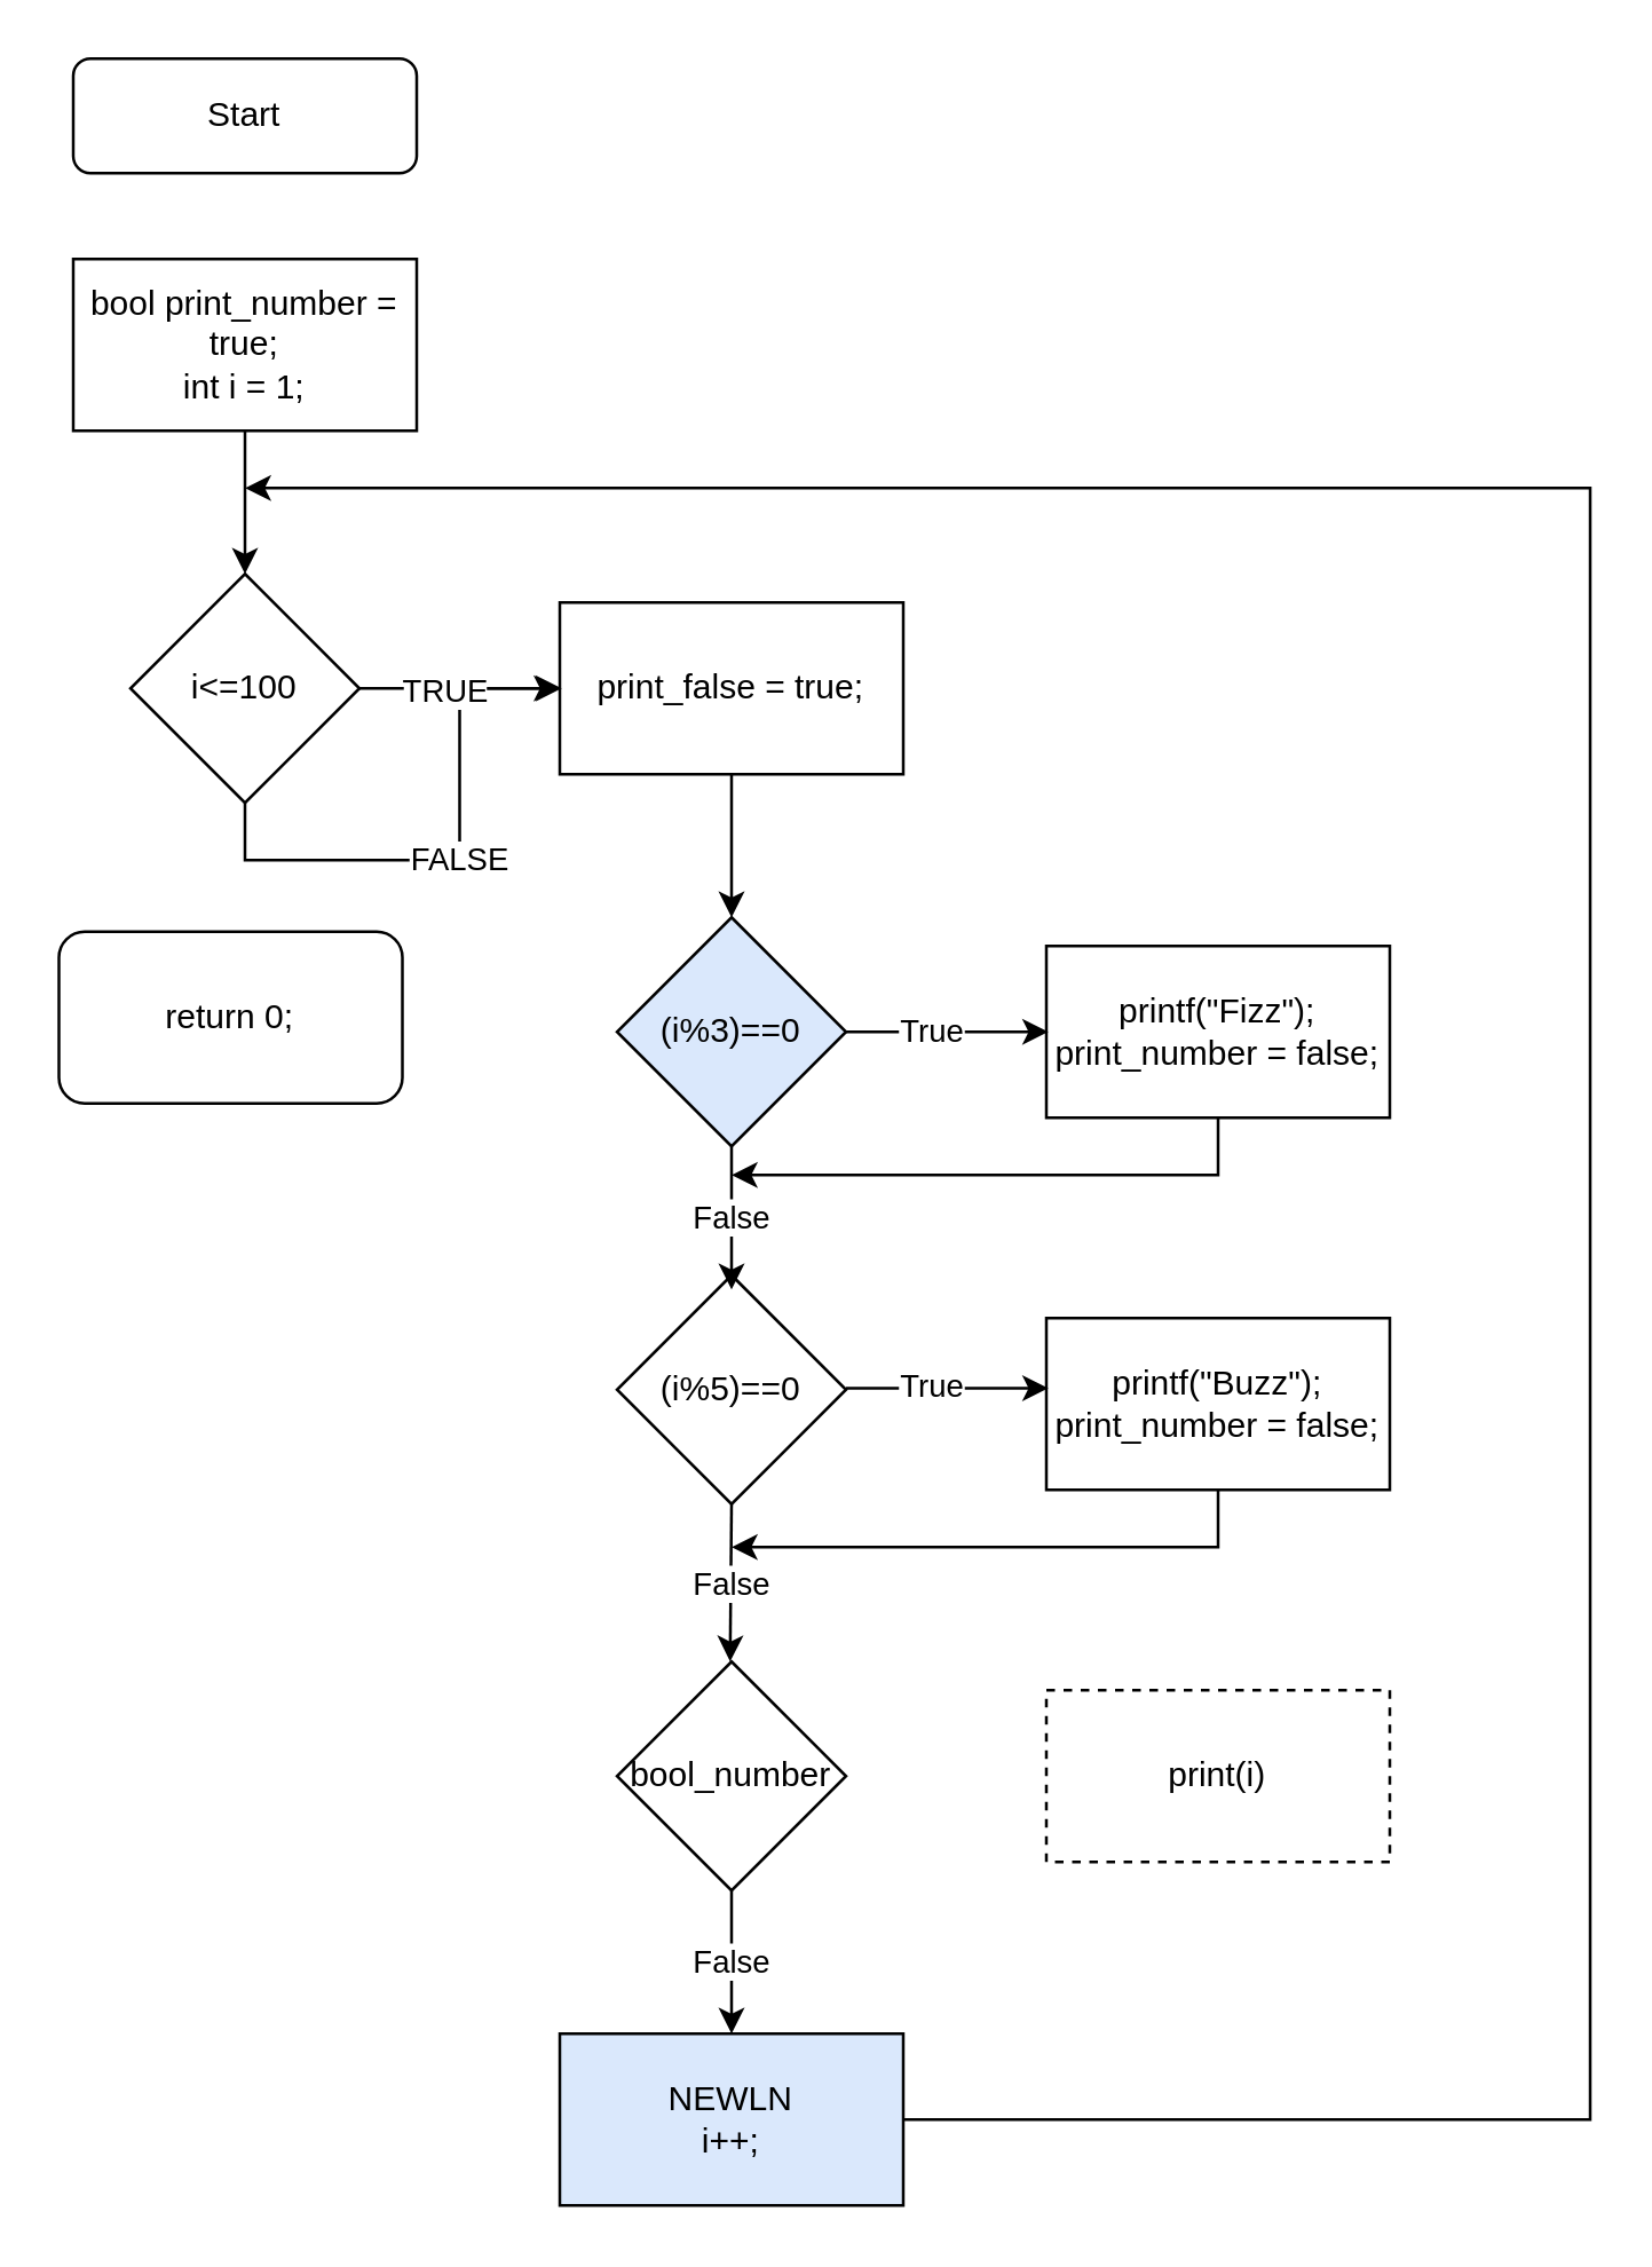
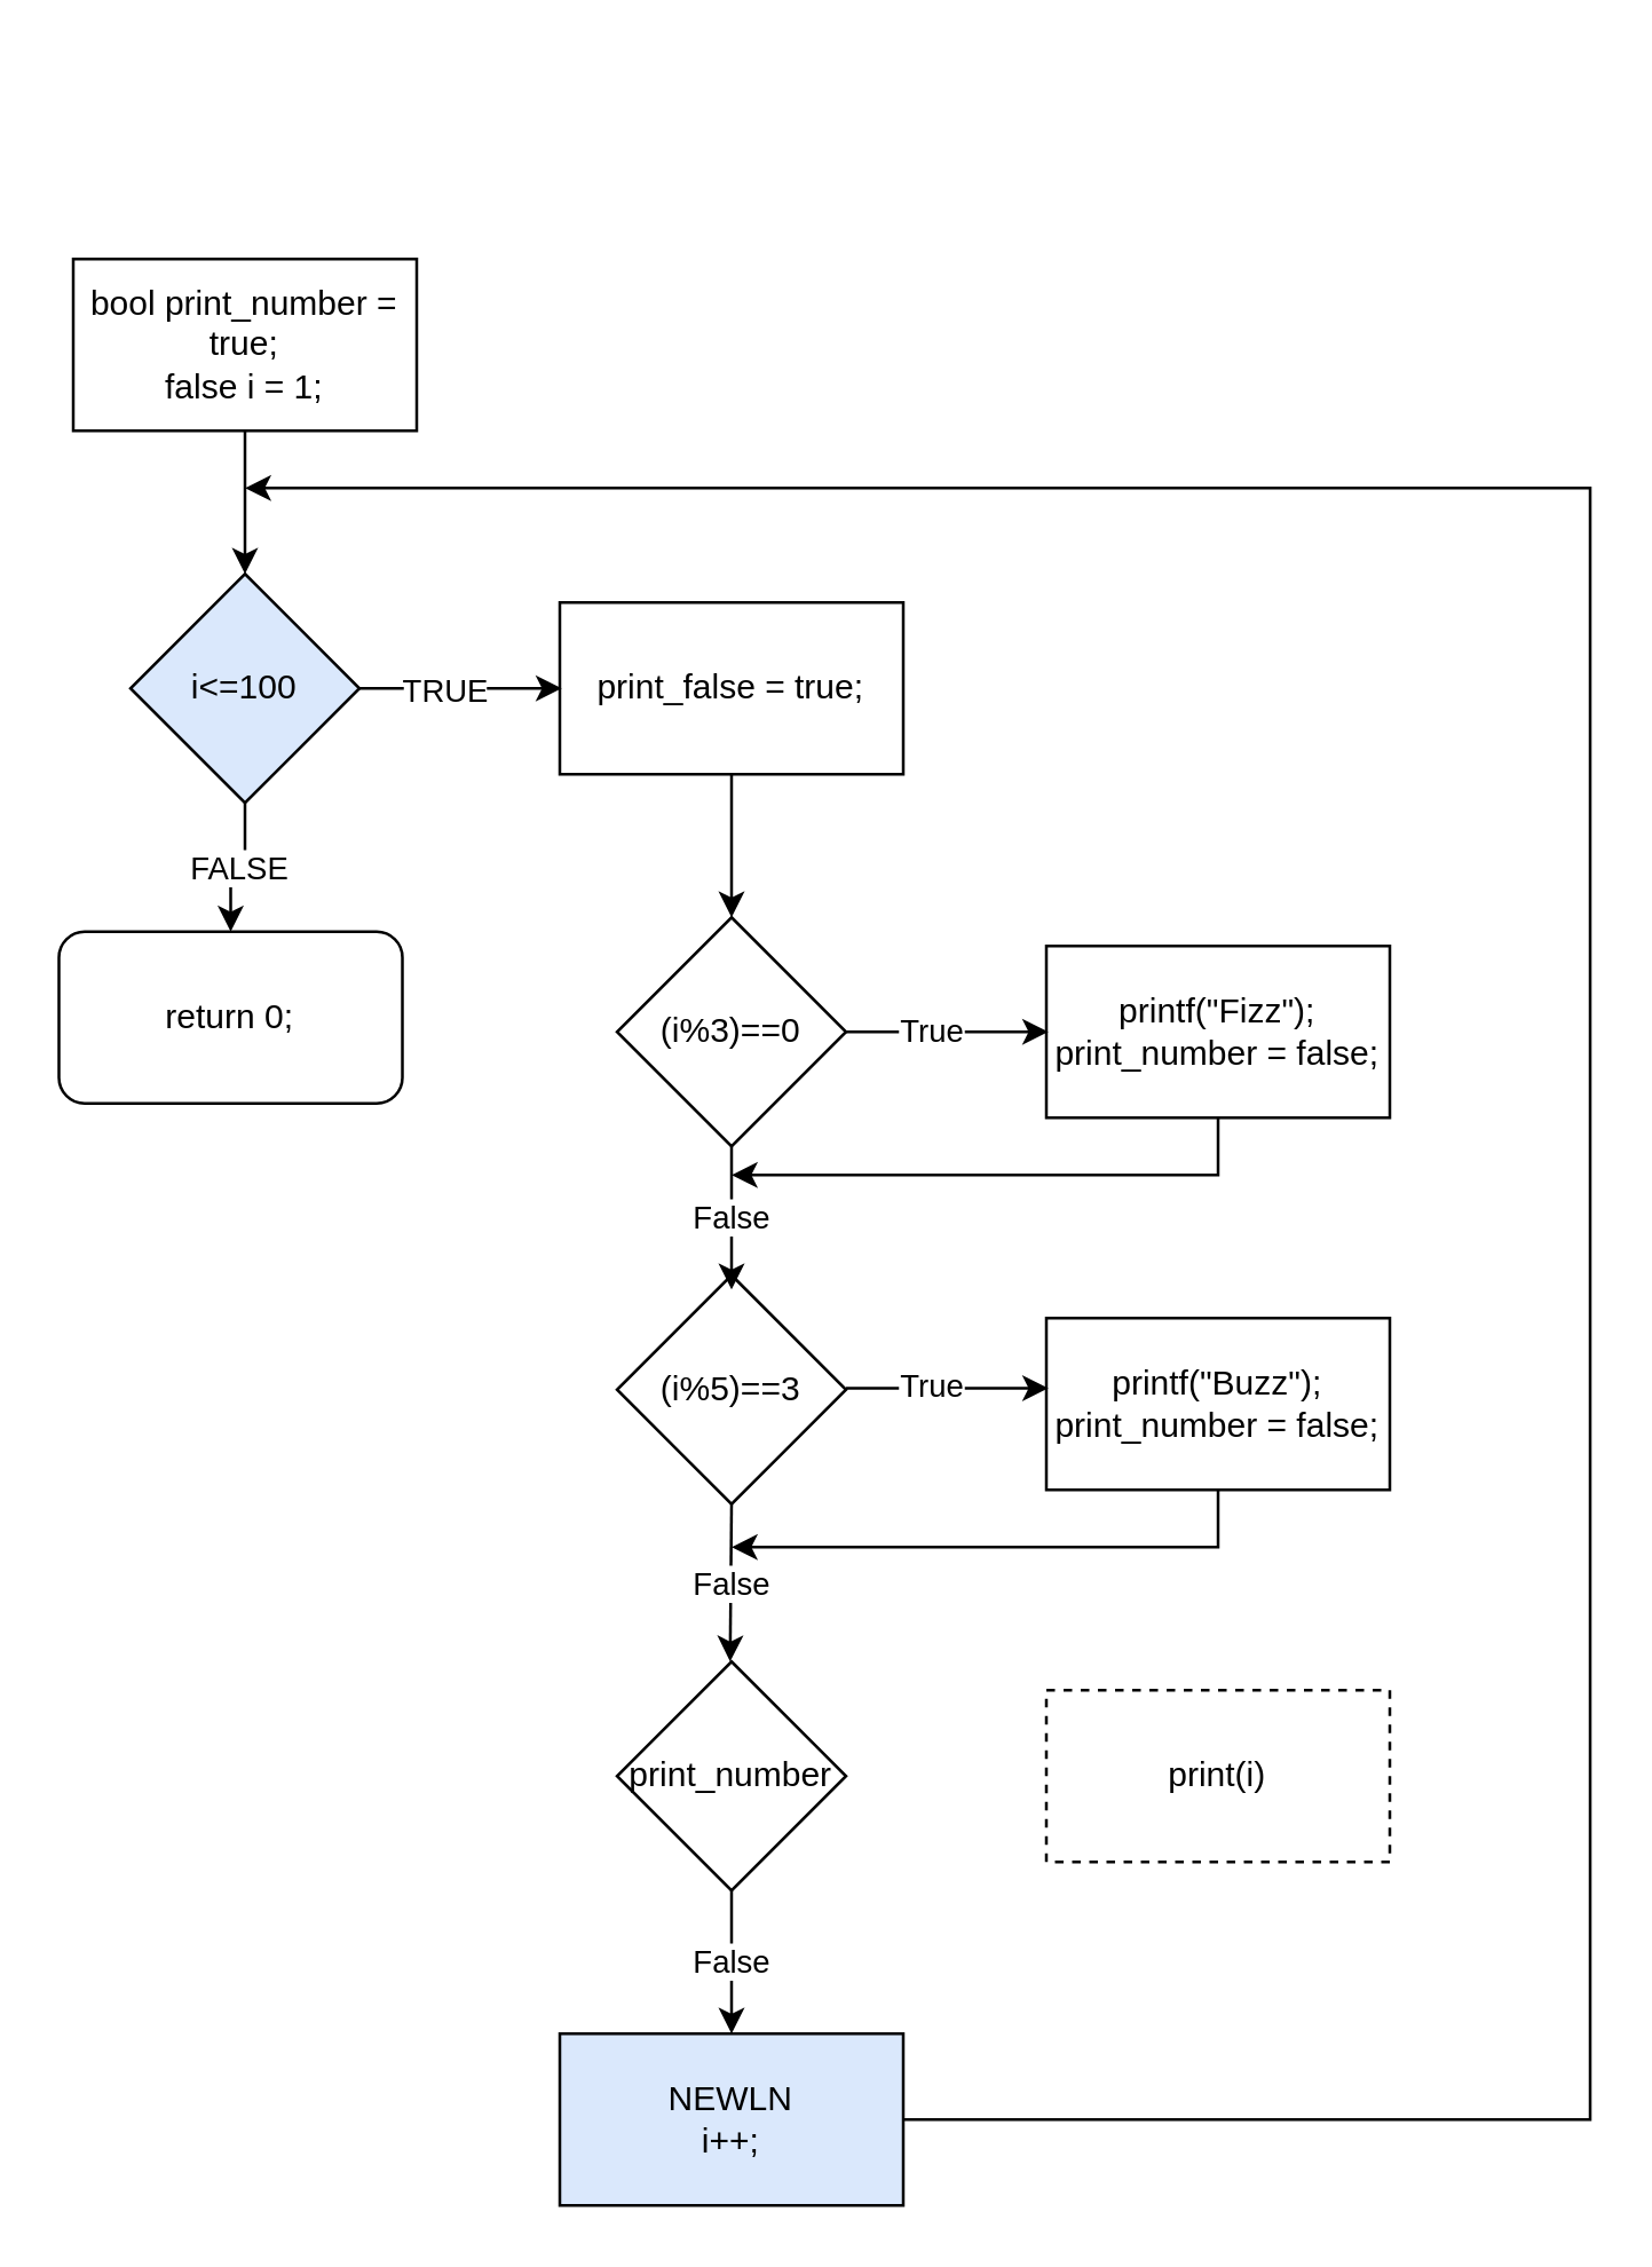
- <mxCell id="2" value="Start" style="rounded=1;whiteSpace=wrap;html=1;fontSize=12;glass=0;strokeWidth=1;shadow=0;" parent="1" vertex="1"><mxGeometry x="25" y="20" width="120" height="40" as="geometry" /></mxCell>
- <mxCell id="3" value="bool print_number = true;&lt;br&gt;int i = 1;" style="rounded=0;whiteSpace=wrap;html=1;" vertex="1" parent="1"><mxGeometry x="25" y="90" width="120" height="60" as="geometry" /></mxCell>
+ <mxCell id="3" value="bool print_number = true;&lt;br&gt;false i = 1;" style="rounded=0;whiteSpace=wrap;html=1;" vertex="1" parent="1"><mxGeometry x="25" y="90" width="120" height="60" as="geometry" /></mxCell>
- <mxCell id="5" value="i&amp;lt;=100" style="rhombus;whiteSpace=wrap;html=1;" vertex="1" parent="1"><mxGeometry x="45" y="200" width="80" height="80" as="geometry" /></mxCell>
+ <mxCell id="5" value="i&amp;lt;=100" style="rhombus;whiteSpace=wrap;html=1;fillColor=#dae8fc;" vertex="1" parent="1"><mxGeometry x="45" y="200" width="80" height="80" as="geometry" /></mxCell>
- <mxCell id="4" value="FALSE" style="edgeStyle=orthogonalEdgeStyle;rounded=0;orthogonalLoop=1;jettySize=auto;html=1;exitX=0.5;exitY=1;exitDx=0;exitDy=0;" edge="1" parent="1" source="5" target="7"><mxGeometry relative="1" as="geometry" /></mxCell>
+ <mxCell id="4" value="FALSE" style="edgeStyle=orthogonalEdgeStyle;rounded=0;orthogonalLoop=1;jettySize=auto;html=1;exitX=0.5;exitY=1;exitDx=0;exitDy=0;entryX=0.5;entryY=0;entryDx=0;entryDy=0;" edge="1" parent="1" source="5" target="28"><mxGeometry relative="1" as="geometry" /></mxCell>
- <mxCell id="10" value="(i%3)==0" style="rhombus;whiteSpace=wrap;html=1;fillColor=#dae8fc;" vertex="1" parent="1"><mxGeometry x="215" y="320" width="80" height="80" as="geometry" /></mxCell>
+ <mxCell id="10" value="(i%3)==0" style="rhombus;whiteSpace=wrap;html=1;" vertex="1" parent="1"><mxGeometry x="215" y="320" width="80" height="80" as="geometry" /></mxCell>
- <mxCell id="16" value="&lt;span&gt;(i%5)==0&lt;/span&gt;" style="rhombus;whiteSpace=wrap;html=1;" vertex="1" parent="1"><mxGeometry x="215" y="445" width="80" height="80" as="geometry" /></mxCell>
+ <mxCell id="16" value="&lt;span&gt;(i%5)==3&lt;/span&gt;" style="rhombus;whiteSpace=wrap;html=1;" vertex="1" parent="1"><mxGeometry x="215" y="445" width="80" height="80" as="geometry" /></mxCell>
- <mxCell id="24" value="bool_number" style="rhombus;whiteSpace=wrap;html=1;" vertex="1" parent="1"><mxGeometry x="215" y="580" width="80" height="80" as="geometry" /></mxCell>
+ <mxCell id="24" value="print_number" style="rhombus;whiteSpace=wrap;html=1;" vertex="1" parent="1"><mxGeometry x="215" y="580" width="80" height="80" as="geometry" /></mxCell>
